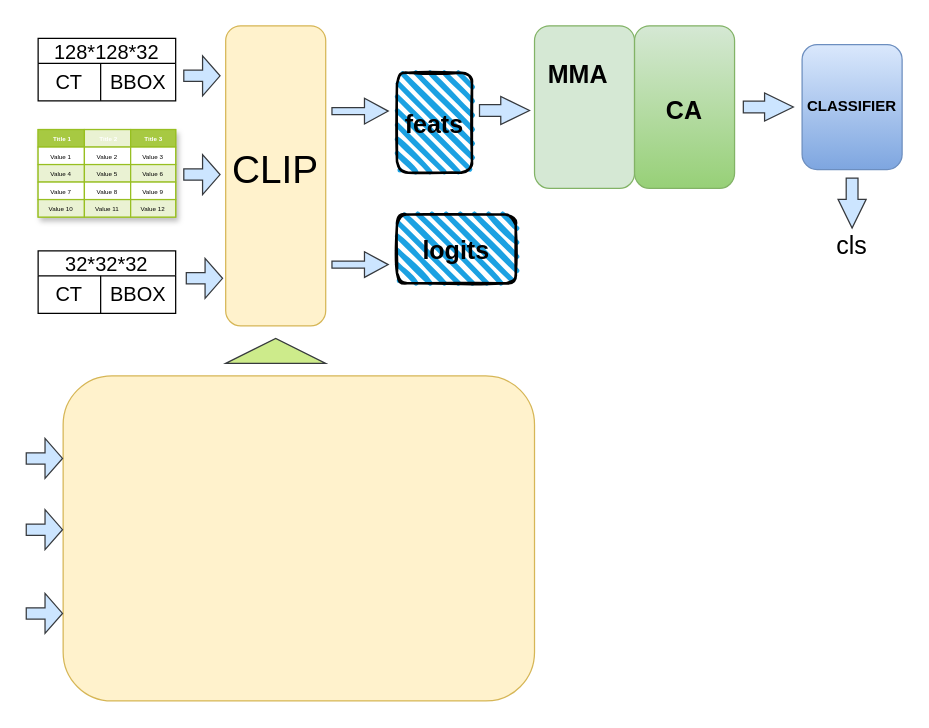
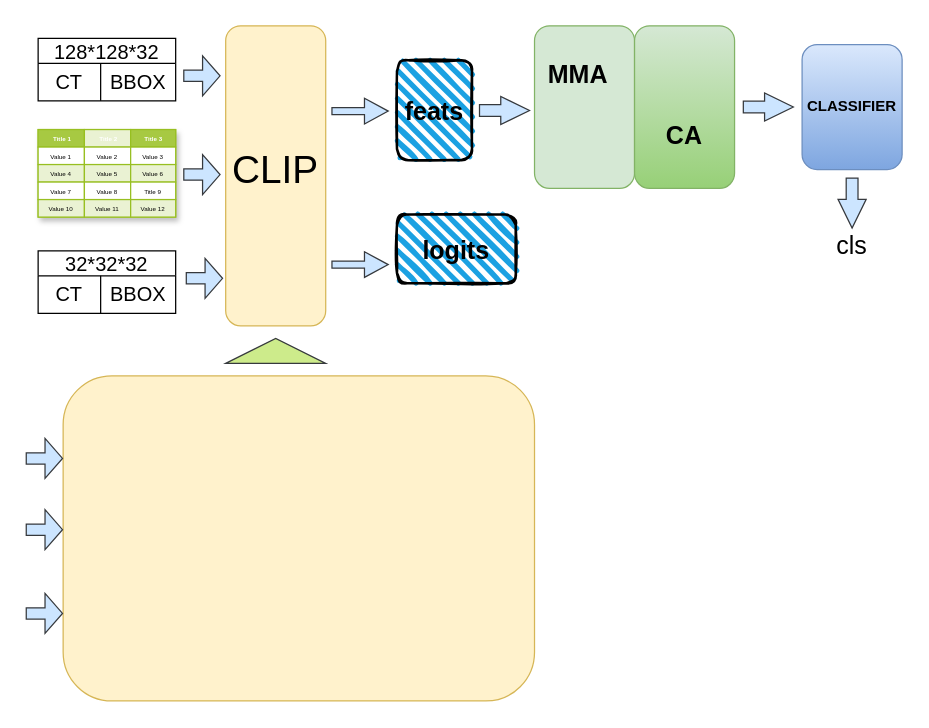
- <mxCell id="42" value="CA" style="text;strokeColor=none;align=center;fillColor=none;html=1;verticalAlign=middle;whiteSpace=wrap;rounded=0;fontSize=20;fontStyle=1" vertex="1" parent="1"><mxGeometry x="517" y="72" width="60" height="30" as="geometry" /></mxCell>
+ <mxCell id="42" value="CA" style="text;strokeColor=none;align=center;fillColor=none;html=1;verticalAlign=middle;whiteSpace=wrap;rounded=0;fontSize=20;fontStyle=1" vertex="1" parent="1"><mxGeometry x="517" y="92" width="60" height="30" as="geometry" /></mxCell>
- <mxCell id="36" value="&lt;font style=&quot;font-size: 20px;&quot;&gt;&lt;b&gt;feats&lt;/b&gt;&lt;/font&gt;" style="rounded=1;whiteSpace=wrap;html=1;strokeWidth=2;fillWeight=4;hachureGap=8;hachureAngle=45;fillColor=#1ba1e2;sketch=1;" vertex="1" parent="1"><mxGeometry x="317" y="57.5" width="60" height="80" as="geometry" /></mxCell>
+ <mxCell id="36" value="&lt;font style=&quot;font-size: 20px;&quot;&gt;&lt;b&gt;feats&lt;/b&gt;&lt;/font&gt;" style="rounded=1;whiteSpace=wrap;html=1;strokeWidth=2;fillWeight=4;hachureGap=8;hachureAngle=45;fillColor=#1ba1e2;sketch=1;" vertex="1" parent="1"><mxGeometry x="317" y="47.5" width="60" height="80" as="geometry" /></mxCell>
- <mxCell id="26" value="Value 9" style="connectable=0;recursiveResize=0;strokeColor=inherit;fillColor=inherit;fontStyle=0;align=center;whiteSpace=wrap;html=1;fontSize=5;" vertex="1" parent="23"><mxGeometry x="74" width="36" height="14" as="geometry"><mxRectangle width="36" height="14" as="alternateBounds" /></mxGeometry></mxCell>
+ <mxCell id="26" value="Title 9" style="connectable=0;recursiveResize=0;strokeColor=inherit;fillColor=inherit;fontStyle=0;align=center;whiteSpace=wrap;html=1;fontSize=5;" vertex="1" parent="23"><mxGeometry x="74" width="36" height="14" as="geometry"><mxRectangle width="36" height="14" as="alternateBounds" /></mxGeometry></mxCell>
